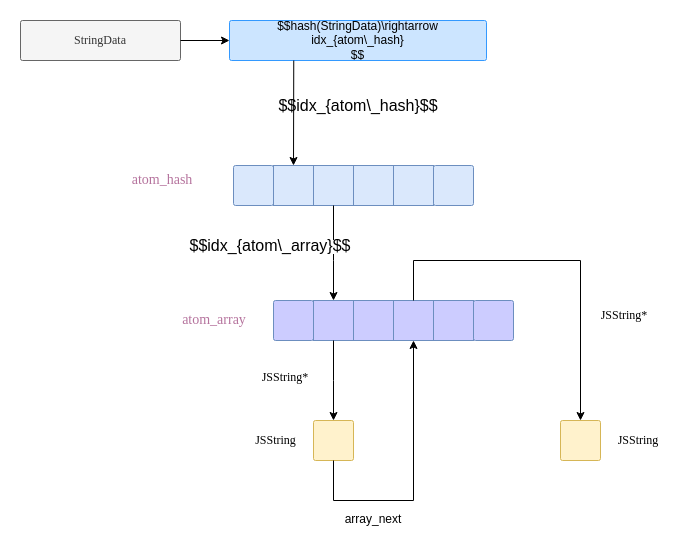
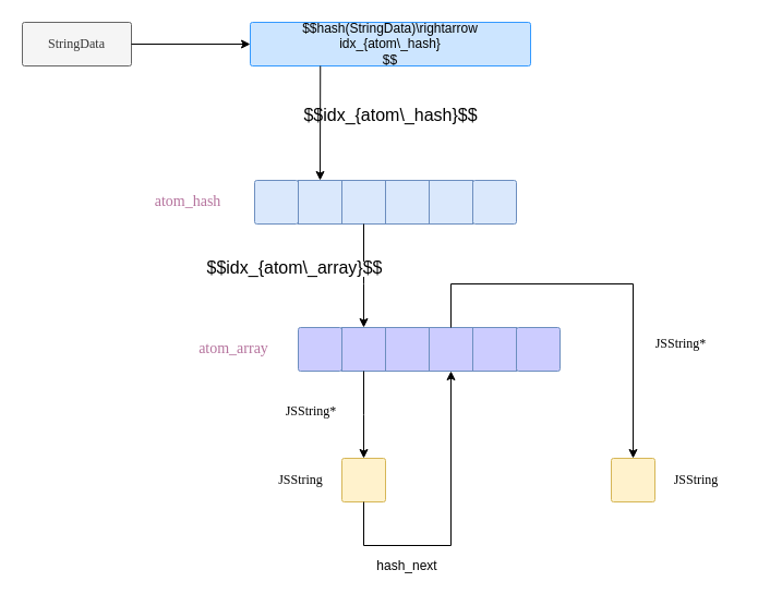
- <mxCell id="29" value="&lt;font style=&quot;font-size: 12px;&quot;&gt;StringData&lt;/font&gt;" style="rounded=1;whiteSpace=wrap;html=1;fillColor=#f5f5f5;fontColor=#333333;strokeColor=#666666;arcSize=5;fontFamily=SF Mono;" parent="1" vertex="1"><mxGeometry x="20" y="20" width="160" height="40" as="geometry" /></mxCell>
+ <mxCell id="29" value="&lt;font style=&quot;font-size: 12px;&quot;&gt;StringData&lt;/font&gt;" style="rounded=1;whiteSpace=wrap;html=1;fillColor=#f5f5f5;fontColor=#333333;strokeColor=#666666;arcSize=5;fontFamily=SF Mono;" parent="1" vertex="1"><mxGeometry x="20" y="20" width="100" height="40" as="geometry" /></mxCell>
- <mxCell id="15" value="&lt;font color=&quot;#b5739d&quot; style=&quot;font-size: 14px;&quot;&gt;atom_hash&lt;/font&gt;" style="text;html=1;strokeColor=none;fillColor=none;align=center;verticalAlign=middle;whiteSpace=wrap;rounded=0;fontFamily=SF Mono;" parent="1" vertex="1"><mxGeometry x="117" y="165" width="90" height="30" as="geometry" /></mxCell>
+ <mxCell id="15" value="&lt;font color=&quot;#b5739d&quot; style=&quot;font-size: 14px;&quot;&gt;atom_hash&lt;/font&gt;" style="text;html=1;strokeColor=none;fillColor=none;align=center;verticalAlign=middle;whiteSpace=wrap;rounded=0;fontFamily=SF Mono;" parent="1" vertex="1"><mxGeometry x="127" y="170" width="90" height="30" as="geometry" /></mxCell>
- <mxCell id="19" value="&lt;span style=&quot;background-color: rgb(255, 255, 255);&quot;&gt;&lt;font style=&quot;font-size: 12px;&quot;&gt;array_next&lt;/font&gt;&lt;/span&gt;" style="text;html=1;strokeColor=none;fillColor=none;align=center;verticalAlign=middle;whiteSpace=wrap;rounded=0;shadow=0;glass=0;labelBackgroundColor=none;" parent="1" vertex="1"><mxGeometry x="303" y="504" width="140" height="30" as="geometry" /></mxCell>
+ <mxCell id="19" value="&lt;span style=&quot;background-color: rgb(255, 255, 255);&quot;&gt;&lt;font style=&quot;font-size: 12px;&quot;&gt;hash_next&lt;/font&gt;&lt;/span&gt;" style="text;html=1;strokeColor=none;fillColor=none;align=center;verticalAlign=middle;whiteSpace=wrap;rounded=0;shadow=0;glass=0;labelBackgroundColor=none;" parent="1" vertex="1"><mxGeometry x="303" y="504" width="140" height="30" as="geometry" /></mxCell>
